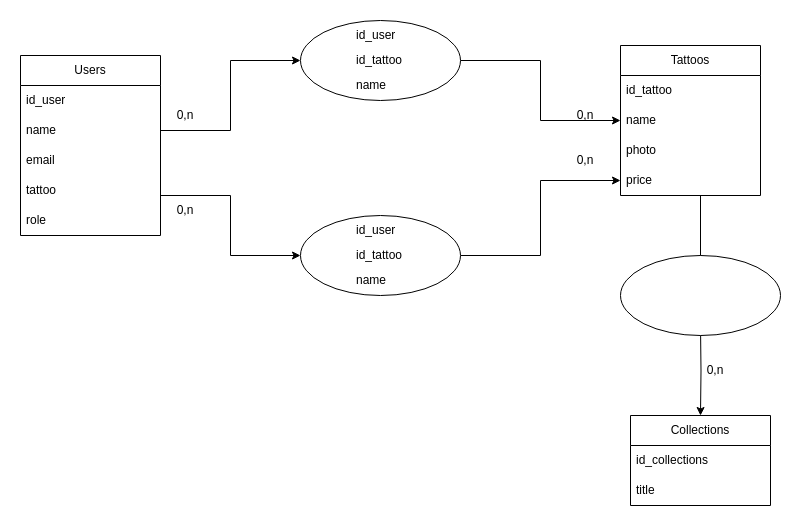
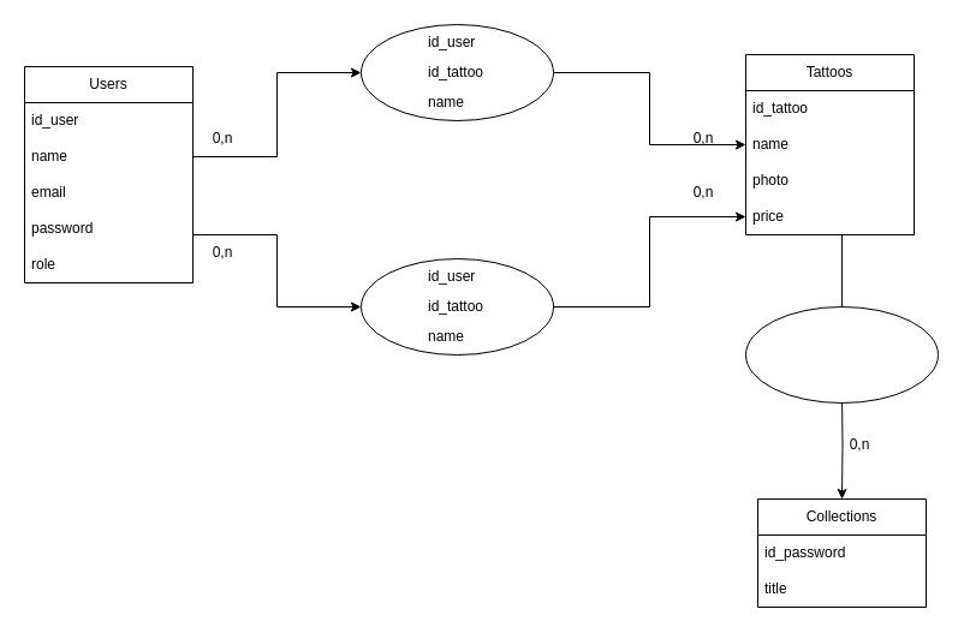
- <mxCell id="6" value="tattoo" style="text;strokeColor=none;fillColor=none;align=left;verticalAlign=middle;spacingLeft=4;spacingRight=4;overflow=hidden;points=[[0,0.5],[1,0.5]];portConstraint=eastwest;rotatable=0;whiteSpace=wrap;html=1;" parent="2" vertex="1"><mxGeometry y="120" width="140" height="30" as="geometry" /></mxCell>
+ <mxCell id="6" value="password" style="text;strokeColor=none;fillColor=none;align=left;verticalAlign=middle;spacingLeft=4;spacingRight=4;overflow=hidden;points=[[0,0.5],[1,0.5]];portConstraint=eastwest;rotatable=0;whiteSpace=wrap;html=1;" parent="2" vertex="1"><mxGeometry y="120" width="140" height="30" as="geometry" /></mxCell>
- <mxCell id="19" value="id_collections" style="text;strokeColor=none;fillColor=none;align=left;verticalAlign=middle;spacingLeft=4;spacingRight=4;overflow=hidden;points=[[0,0.5],[1,0.5]];portConstraint=eastwest;rotatable=0;whiteSpace=wrap;html=1;" parent="18" vertex="1"><mxGeometry y="30" width="140" height="30" as="geometry" /></mxCell>
+ <mxCell id="19" value="id_password" style="text;strokeColor=none;fillColor=none;align=left;verticalAlign=middle;spacingLeft=4;spacingRight=4;overflow=hidden;points=[[0,0.5],[1,0.5]];portConstraint=eastwest;rotatable=0;whiteSpace=wrap;html=1;" parent="18" vertex="1"><mxGeometry y="30" width="140" height="30" as="geometry" /></mxCell>
